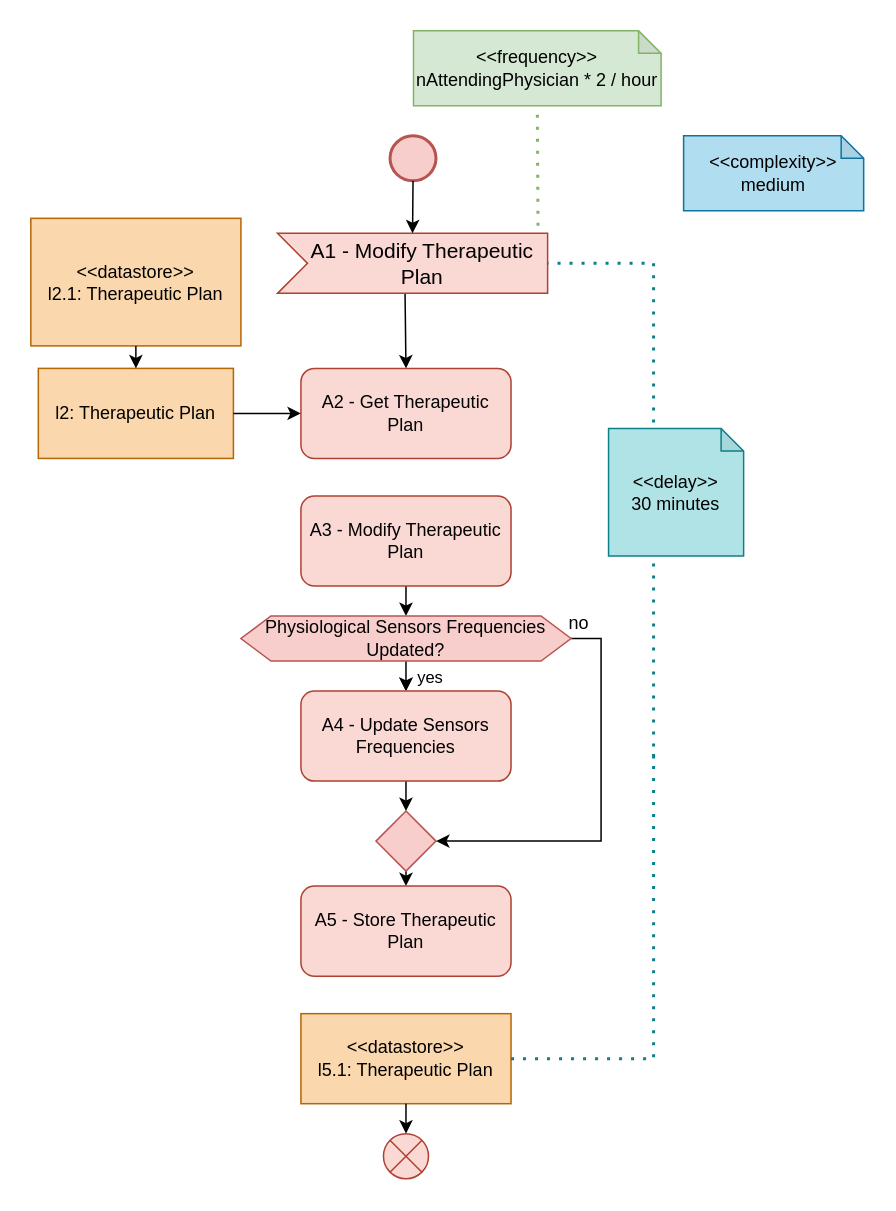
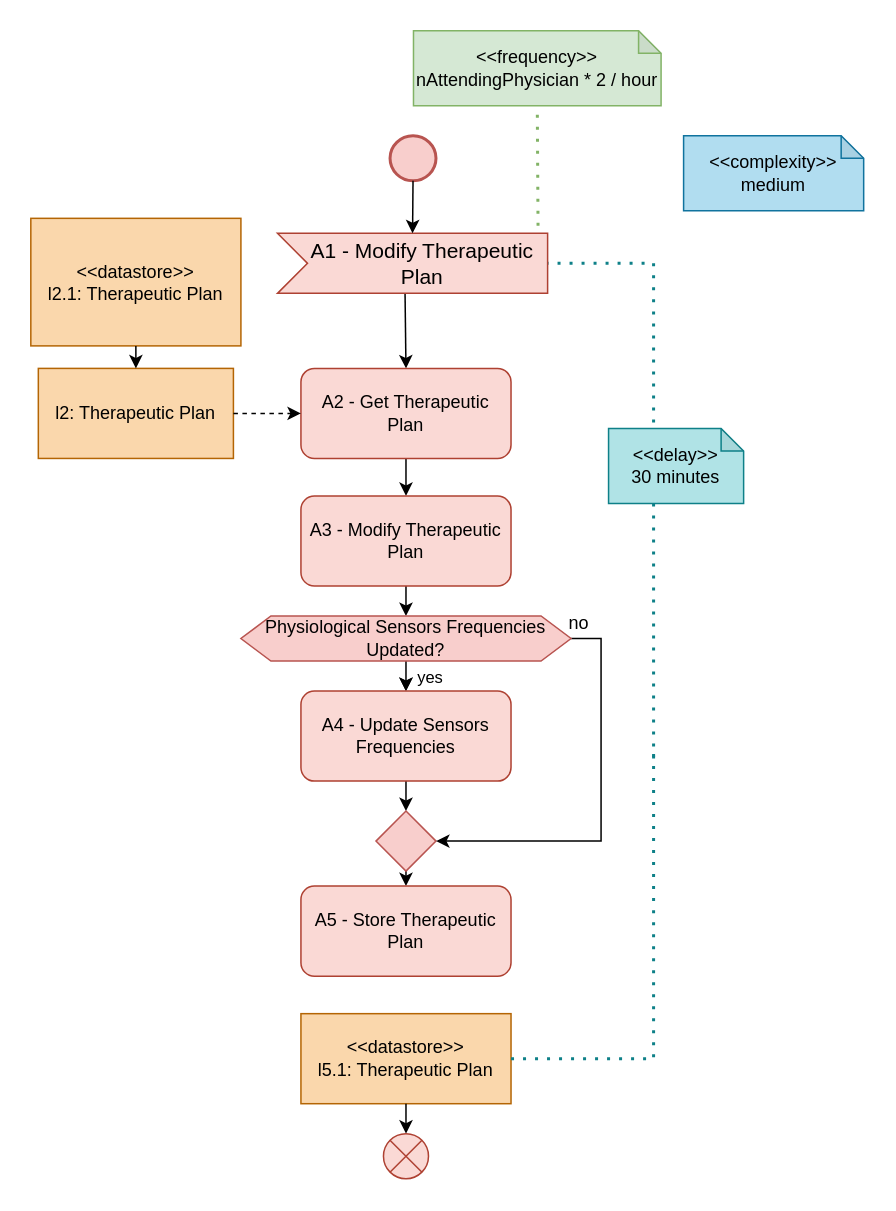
- <mxCell id="22" value="" style="endArrow=classic;html=1;rounded=0;exitX=1;exitY=0.5;exitDx=0;exitDy=0;entryX=0;entryY=0.5;entryDx=0;entryDy=0;" parent="1" source="2" target="17" edge="1"><mxGeometry width="50" height="50" relative="1" as="geometry"><mxPoint x="145" y="340" as="sourcePoint" /><mxPoint x="145" y="370" as="targetPoint" /></mxGeometry></mxCell>
+ <mxCell id="22" value="" style="endArrow=classic;html=1;rounded=0;exitX=1;exitY=0.5;exitDx=0;exitDy=0;entryX=0;entryY=0.5;entryDx=0;entryDy=0;dashed=1;" parent="1" source="2" target="17" edge="1"><mxGeometry width="50" height="50" relative="1" as="geometry"><mxPoint x="145" y="340" as="sourcePoint" /><mxPoint x="145" y="370" as="targetPoint" /></mxGeometry></mxCell>
+ <mxCell id="4" value="" style="endArrow=classic;html=1;rounded=0;exitX=0.5;exitY=1;exitDx=0;exitDy=0;entryX=0.5;entryY=0;entryDx=0;entryDy=0;" parent="1" source="17" target="19" edge="1"><mxGeometry width="50" height="50" relative="1" as="geometry"><mxPoint x="275" y="325" as="sourcePoint" /><mxPoint x="270" y="345" as="targetPoint" /></mxGeometry></mxCell>
- <mxCell id="11" value="&amp;lt;&amp;lt;delay&amp;gt;&amp;gt;&lt;br&gt;30 minutes" style="shape=note;whiteSpace=wrap;html=1;backgroundOutline=1;darkOpacity=0.05;size=15;fillColor=#b0e3e6;strokeColor=#0e8088;" parent="1" vertex="1"><mxGeometry x="405" y="285" width="90" height="85" as="geometry" /></mxCell>
+ <mxCell id="11" value="&amp;lt;&amp;lt;delay&amp;gt;&amp;gt;&lt;br&gt;30 minutes" style="shape=note;whiteSpace=wrap;html=1;backgroundOutline=1;darkOpacity=0.05;size=15;fillColor=#b0e3e6;strokeColor=#0e8088;" parent="1" vertex="1"><mxGeometry x="405" y="285" width="90" height="50" as="geometry" /></mxCell>
